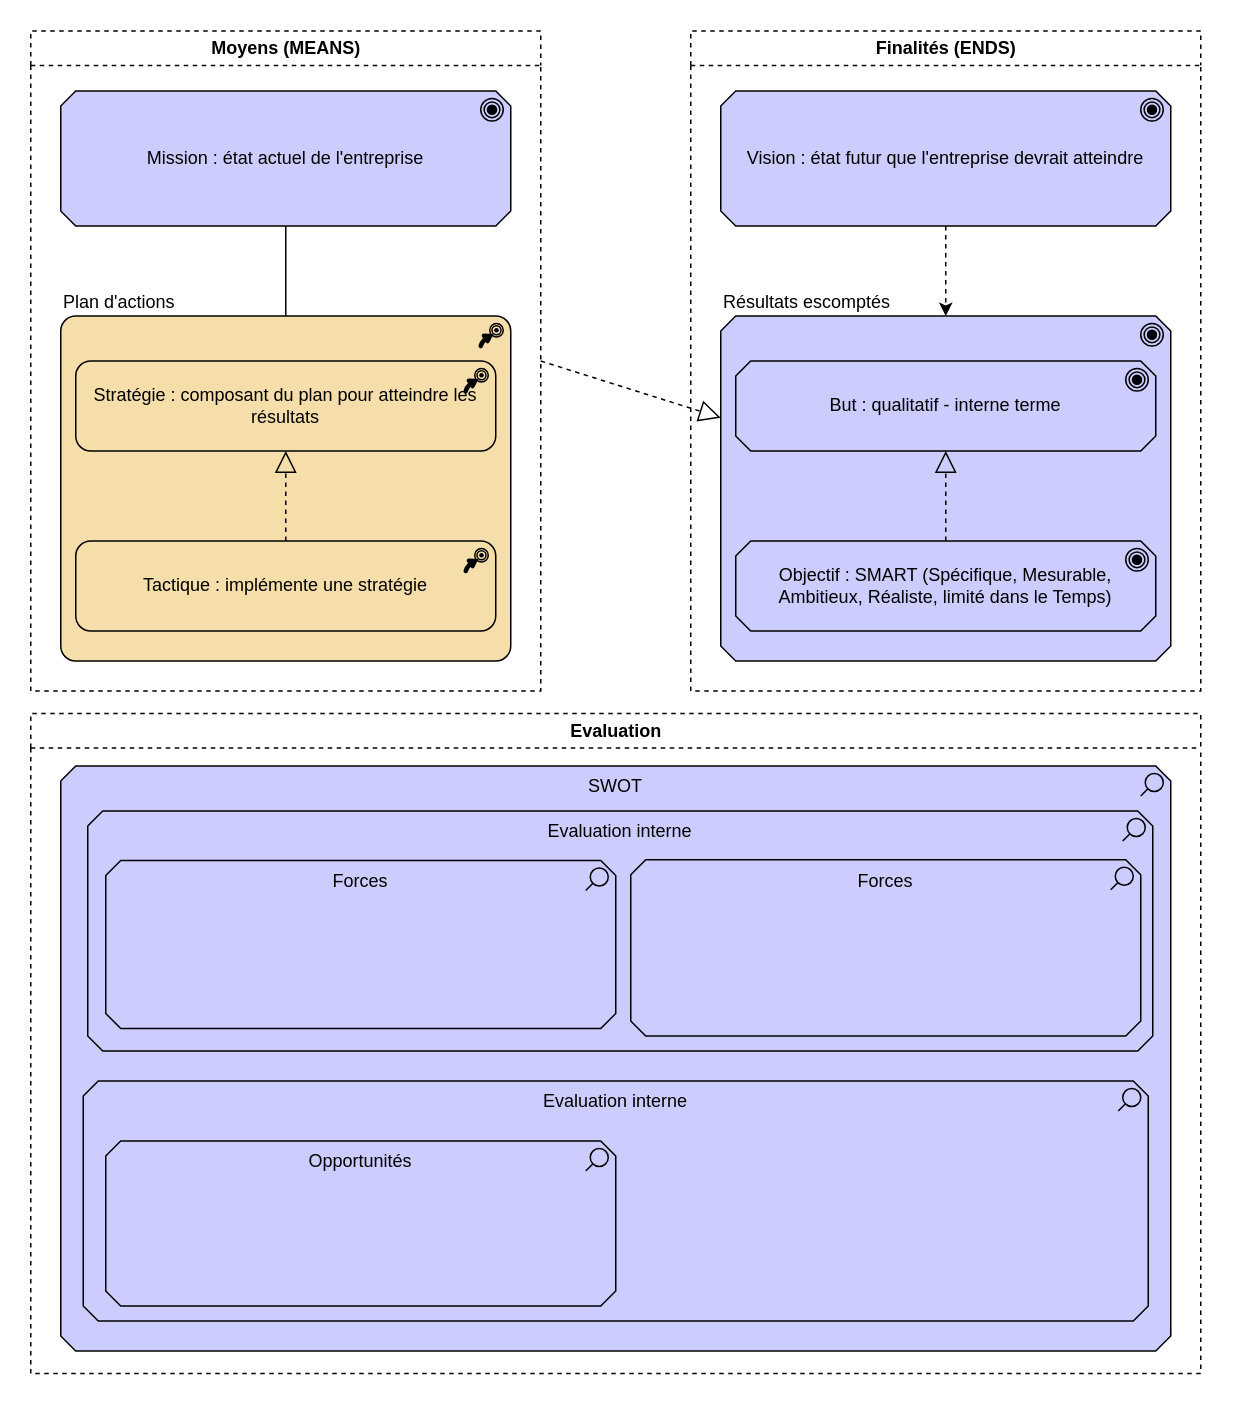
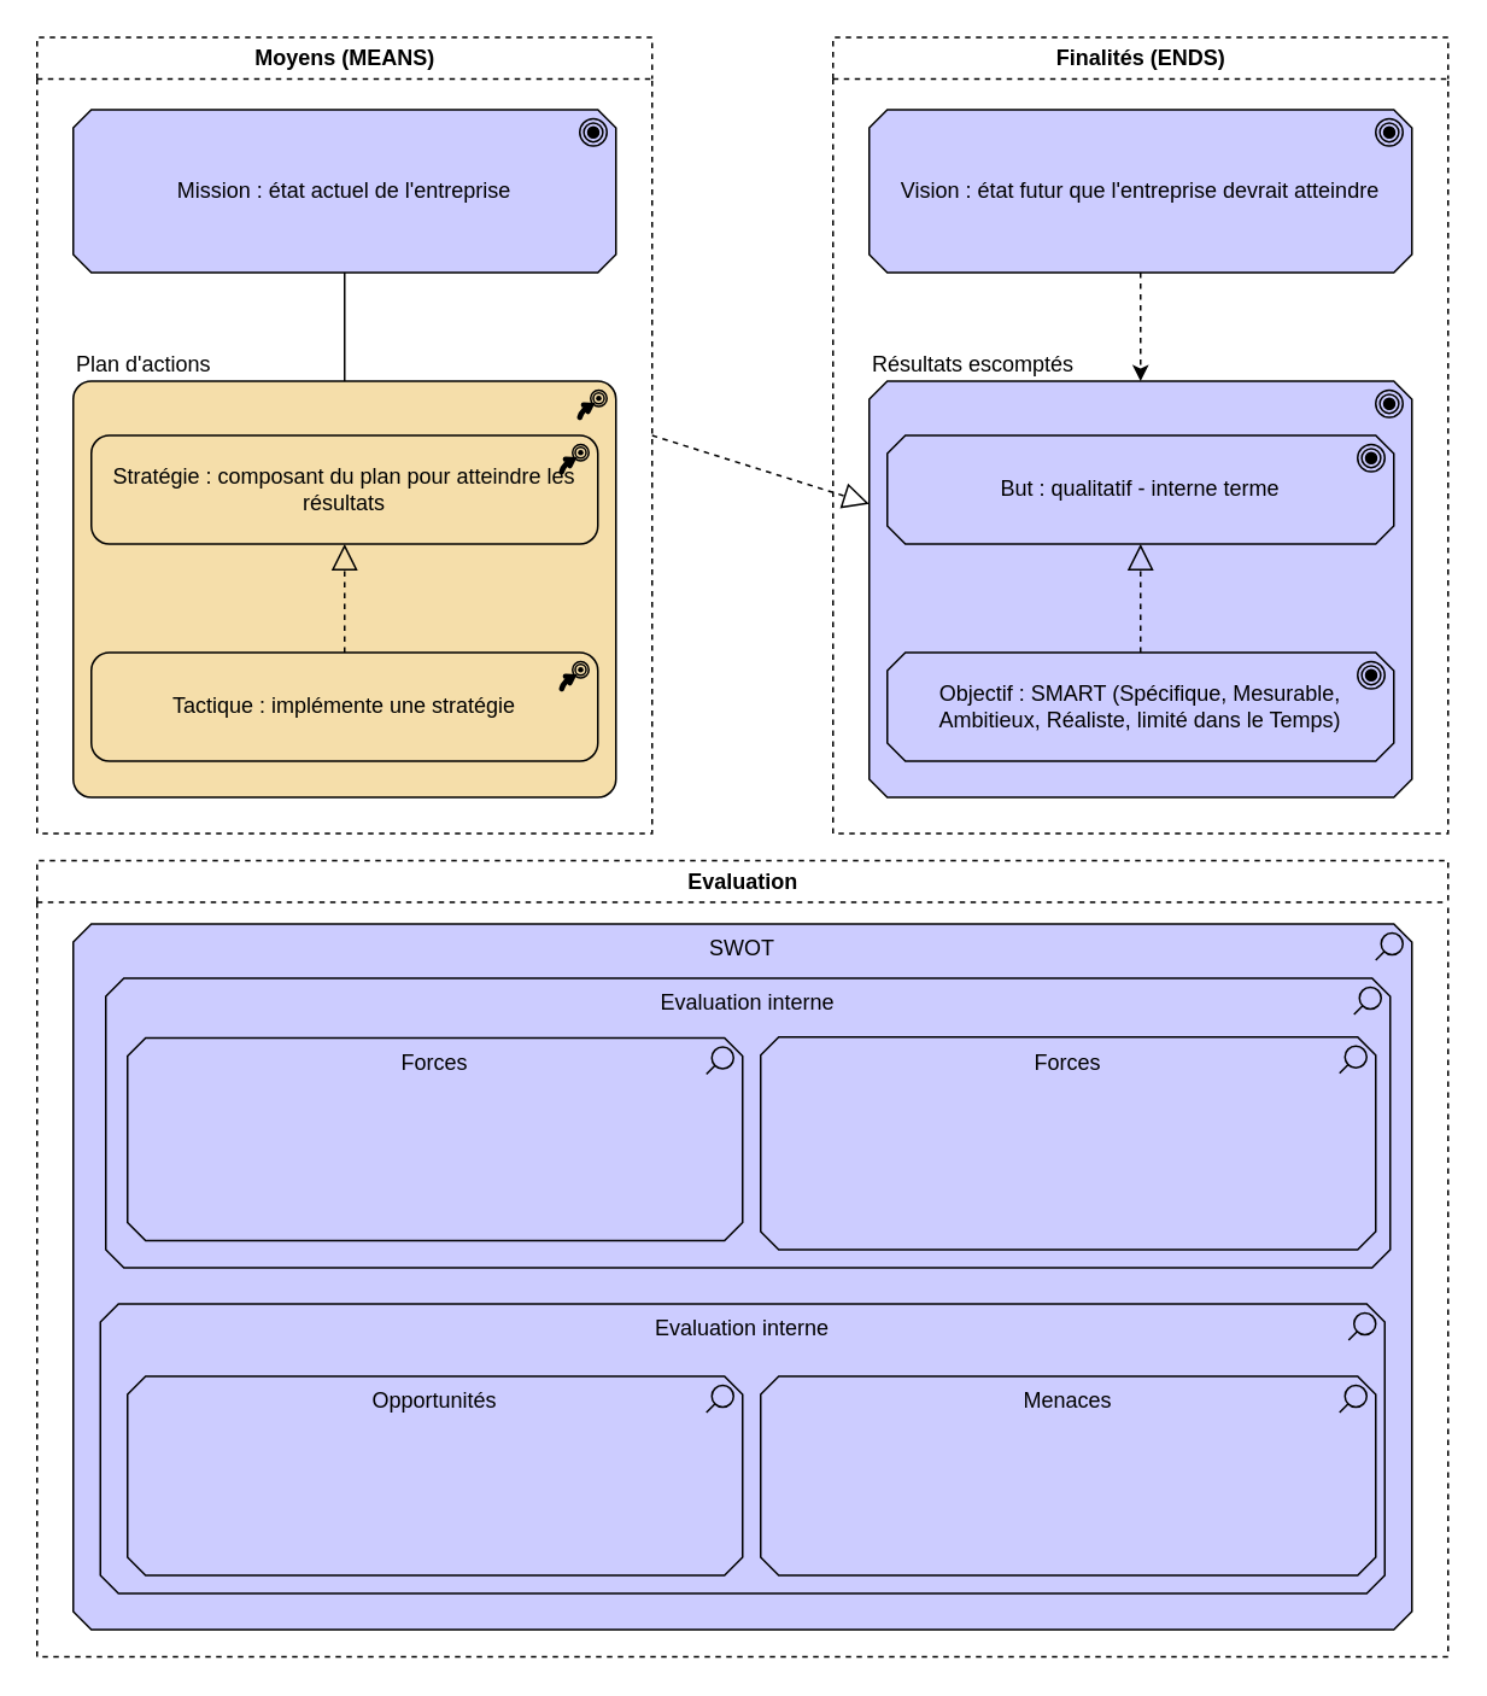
+ <mxCell id="24" value="Menaces" style="html=1;outlineConnect=0;whiteSpace=wrap;fillColor=#CCCCFF;shape=mxgraph.archimate3.application;appType=assess;archiType=oct;verticalAlign=top;" vertex="1" parent="1"><mxGeometry x="420" y="760" width="340" height="110" as="geometry" /></mxCell>
